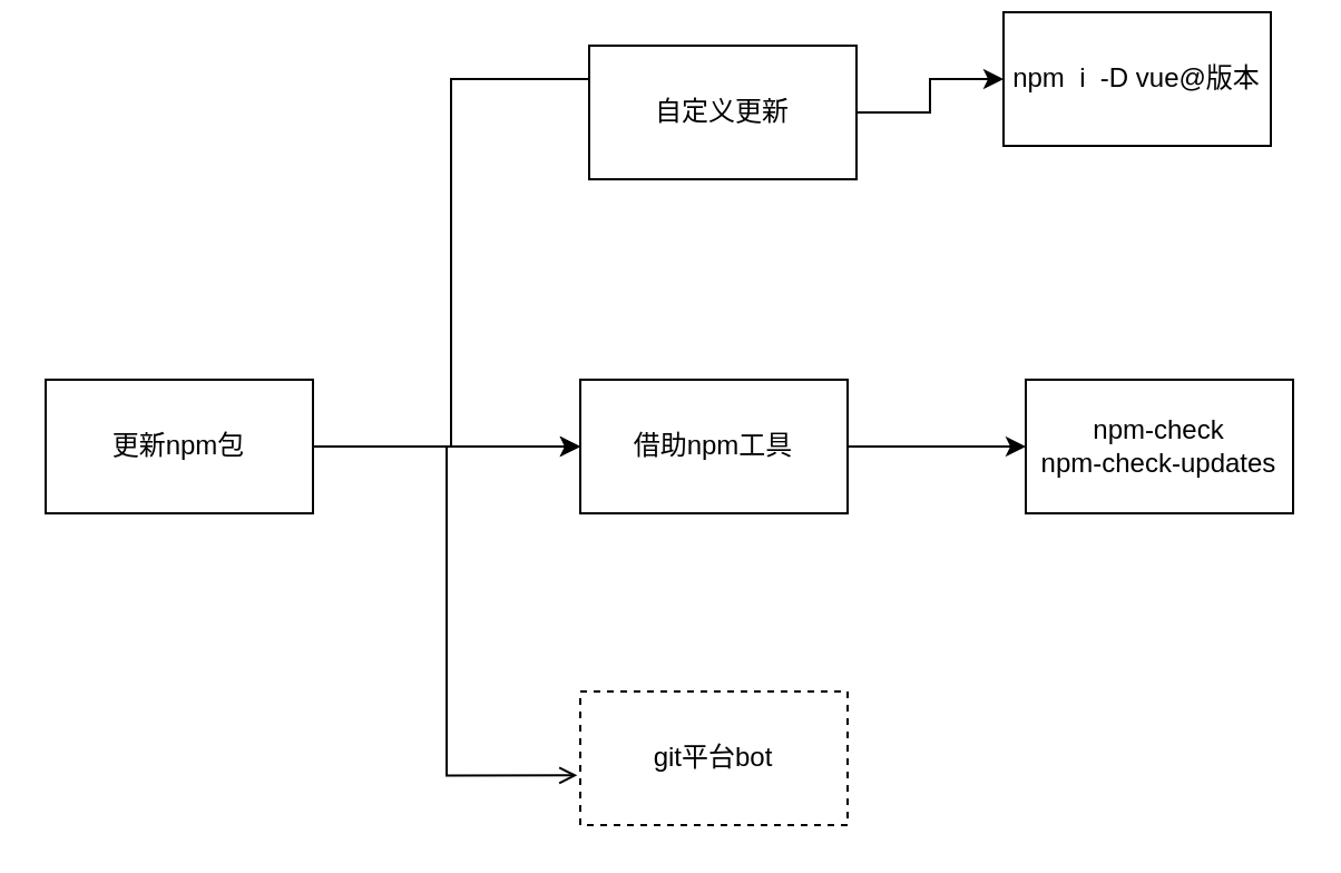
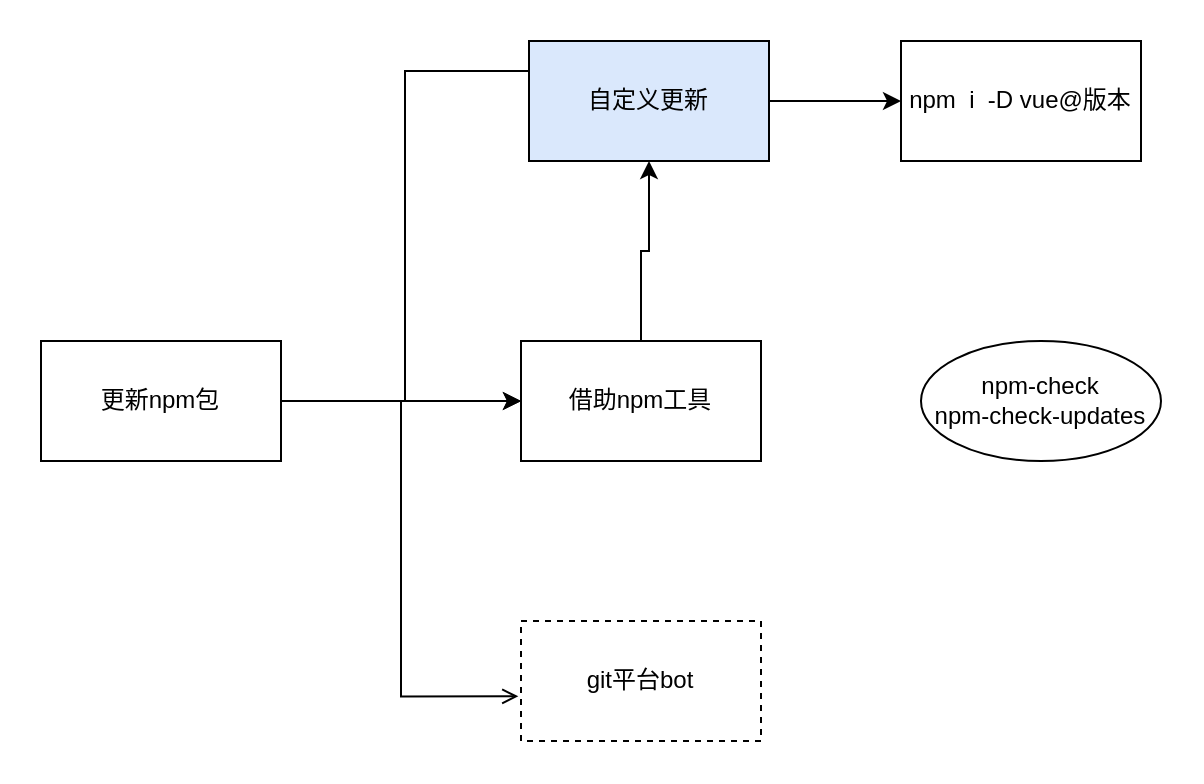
- <mxCell id="11" value="npm&amp;nbsp; i&amp;nbsp; -D vue@版本" style="rounded=0;whiteSpace=wrap;html=1;" vertex="1" parent="1"><mxGeometry x="450" y="5" width="120" height="60" as="geometry" /></mxCell>
+ <mxCell id="11" value="npm&amp;nbsp; i&amp;nbsp; -D vue@版本" style="rounded=0;whiteSpace=wrap;html=1;" vertex="1" parent="1"><mxGeometry x="450" y="20" width="120" height="60" as="geometry" /></mxCell>
- <mxCell id="7" value="自定义更新" style="rounded=0;whiteSpace=wrap;html=1;" vertex="1" parent="1"><mxGeometry x="264" y="20" width="120" height="60" as="geometry" /></mxCell>
+ <mxCell id="7" value="自定义更新" style="rounded=0;whiteSpace=wrap;html=1;fillColor=#dae8fc;" vertex="1" parent="1"><mxGeometry x="264" y="20" width="120" height="60" as="geometry" /></mxCell>
- <mxCell id="8" value="" style="edgeStyle=orthogonalEdgeStyle;rounded=0;orthogonalLoop=1;jettySize=auto;html=1;" edge="1" parent="1" source="9" target="12"><mxGeometry relative="1" as="geometry" /></mxCell>
+ <mxCell id="8" value="" style="edgeStyle=orthogonalEdgeStyle;rounded=0;orthogonalLoop=1;jettySize=auto;html=1;" edge="1" parent="1" source="9" target="7"><mxGeometry relative="1" as="geometry" /></mxCell>
- <mxCell id="12" value="npm-check&lt;br&gt;npm-check-updates" style="rounded=0;whiteSpace=wrap;html=1;" vertex="1" parent="1"><mxGeometry x="460" y="170" width="120" height="60" as="geometry" /></mxCell>
+ <mxCell id="12" value="npm-check&lt;br&gt;npm-check-updates" style="ellipse;whiteSpace=wrap;html=1;" vertex="1" parent="1"><mxGeometry x="460" y="170" width="120" height="60" as="geometry" /></mxCell>
